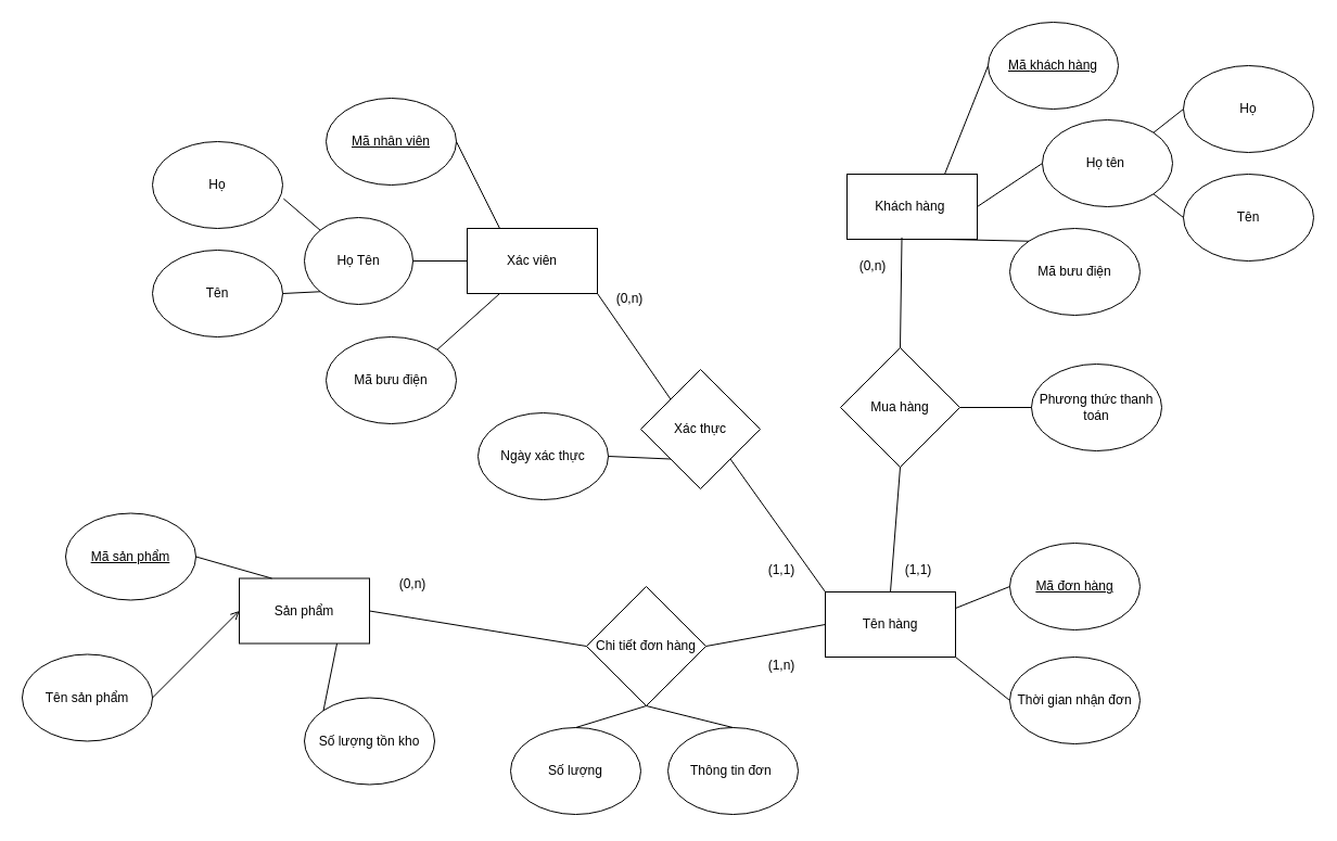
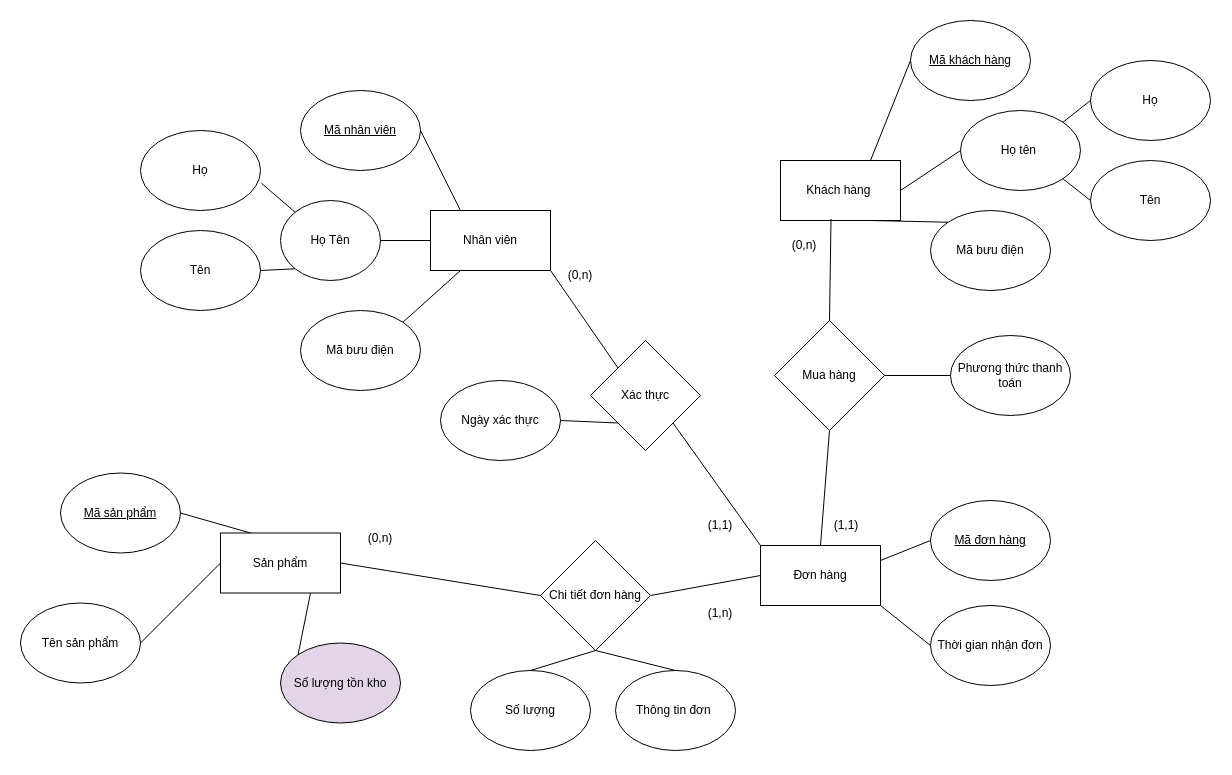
- <mxCell id="13" value="Xác viên" style="rounded=0;whiteSpace=wrap;html=1;" parent="12" vertex="1"><mxGeometry x="290" y="120" width="120" height="60" as="geometry" /></mxCell>
+ <mxCell id="13" value="Nhân viên" style="rounded=0;whiteSpace=wrap;html=1;" parent="12" vertex="1"><mxGeometry x="290" y="120" width="120" height="60" as="geometry" /></mxCell>
- <mxCell id="8" value="" style="endArrow=open;html=1;rounded=0;exitX=1;exitY=0.5;exitDx=0;exitDy=0;entryX=0;entryY=0.5;entryDx=0;entryDy=0;" parent="2" source="5" target="3" edge="1"><mxGeometry width="50" height="50" relative="1" as="geometry"><mxPoint x="170" y="70" as="sourcePoint" /><mxPoint x="228" y="18" as="targetPoint" /></mxGeometry></mxCell>
+ <mxCell id="8" value="" style="endArrow=none;html=1;rounded=0;exitX=1;exitY=0.5;exitDx=0;exitDy=0;entryX=0;entryY=0.5;entryDx=0;entryDy=0;" parent="2" source="5" target="3" edge="1"><mxGeometry width="50" height="50" relative="1" as="geometry"><mxPoint x="170" y="70" as="sourcePoint" /><mxPoint x="228" y="18" as="targetPoint" /></mxGeometry></mxCell>
- <mxCell id="48" value="Tên hàng" style="rounded=0;whiteSpace=wrap;html=1;" parent="47" vertex="1"><mxGeometry y="45" width="120" height="60" as="geometry" /></mxCell>
+ <mxCell id="48" value="Đơn hàng" style="rounded=0;whiteSpace=wrap;html=1;" parent="47" vertex="1"><mxGeometry y="45" width="120" height="60" as="geometry" /></mxCell>
- <mxCell id="6" value="Số lượng tồn kho" style="ellipse;whiteSpace=wrap;html=1;" parent="2" vertex="1"><mxGeometry x="260" y="170" width="120" height="80" as="geometry" /></mxCell>
+ <mxCell id="6" value="Số lượng tồn kho" style="ellipse;whiteSpace=wrap;html=1;fillColor=#e1d5e7;" parent="2" vertex="1"><mxGeometry x="260" y="170" width="120" height="80" as="geometry" /></mxCell>
